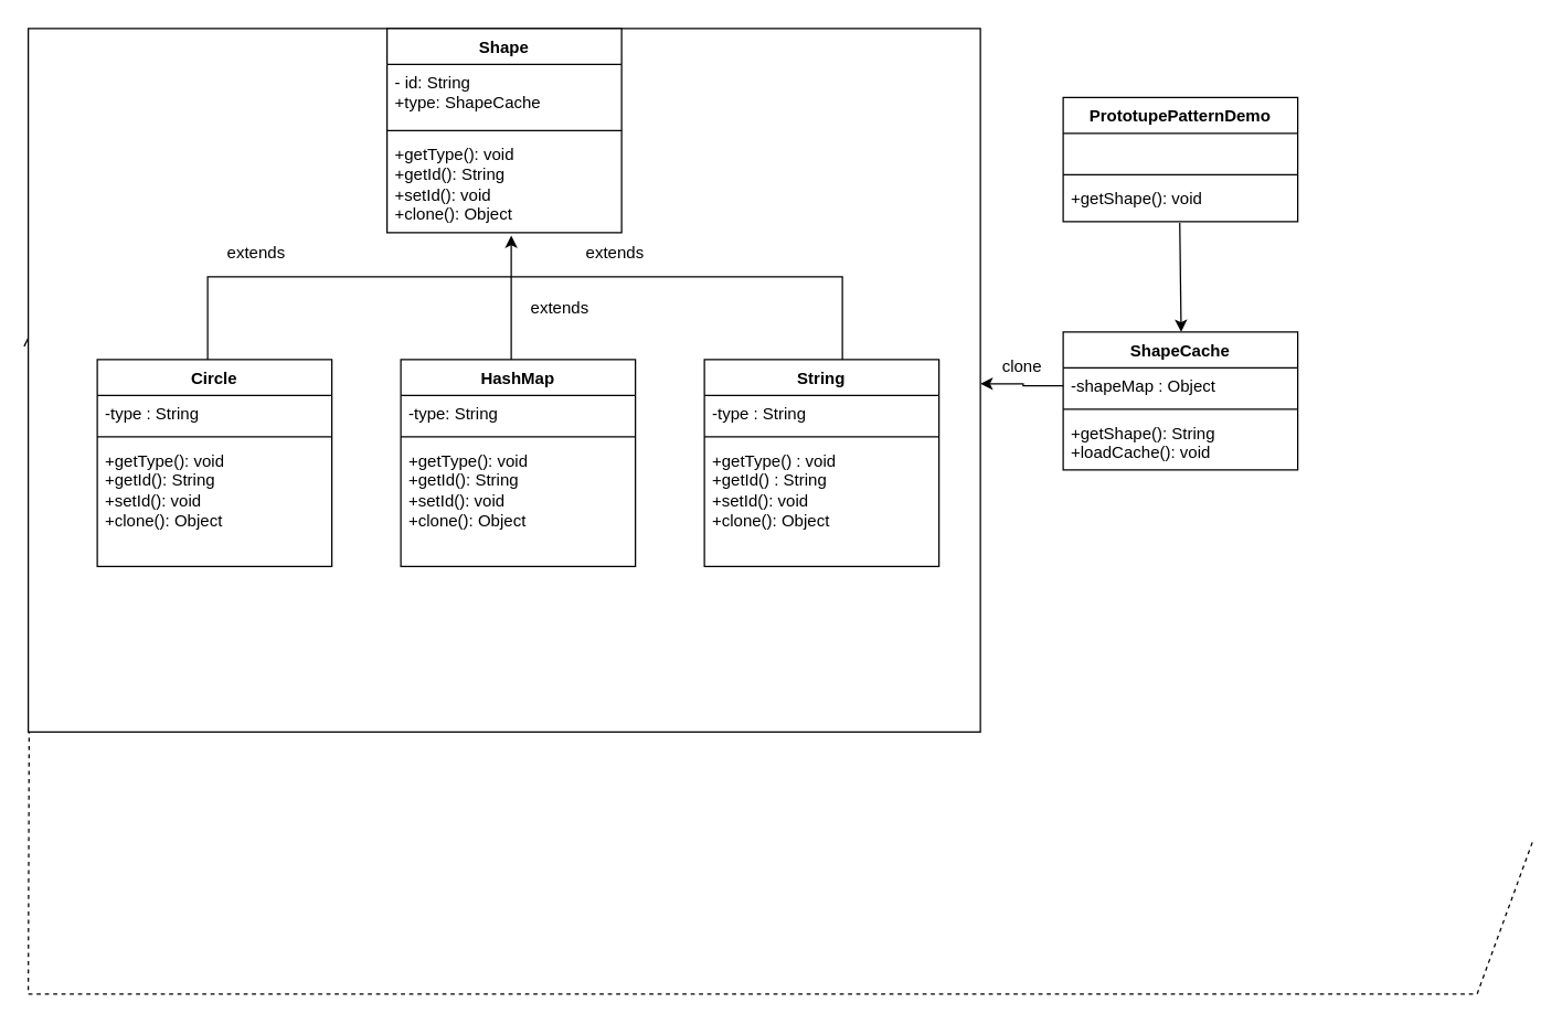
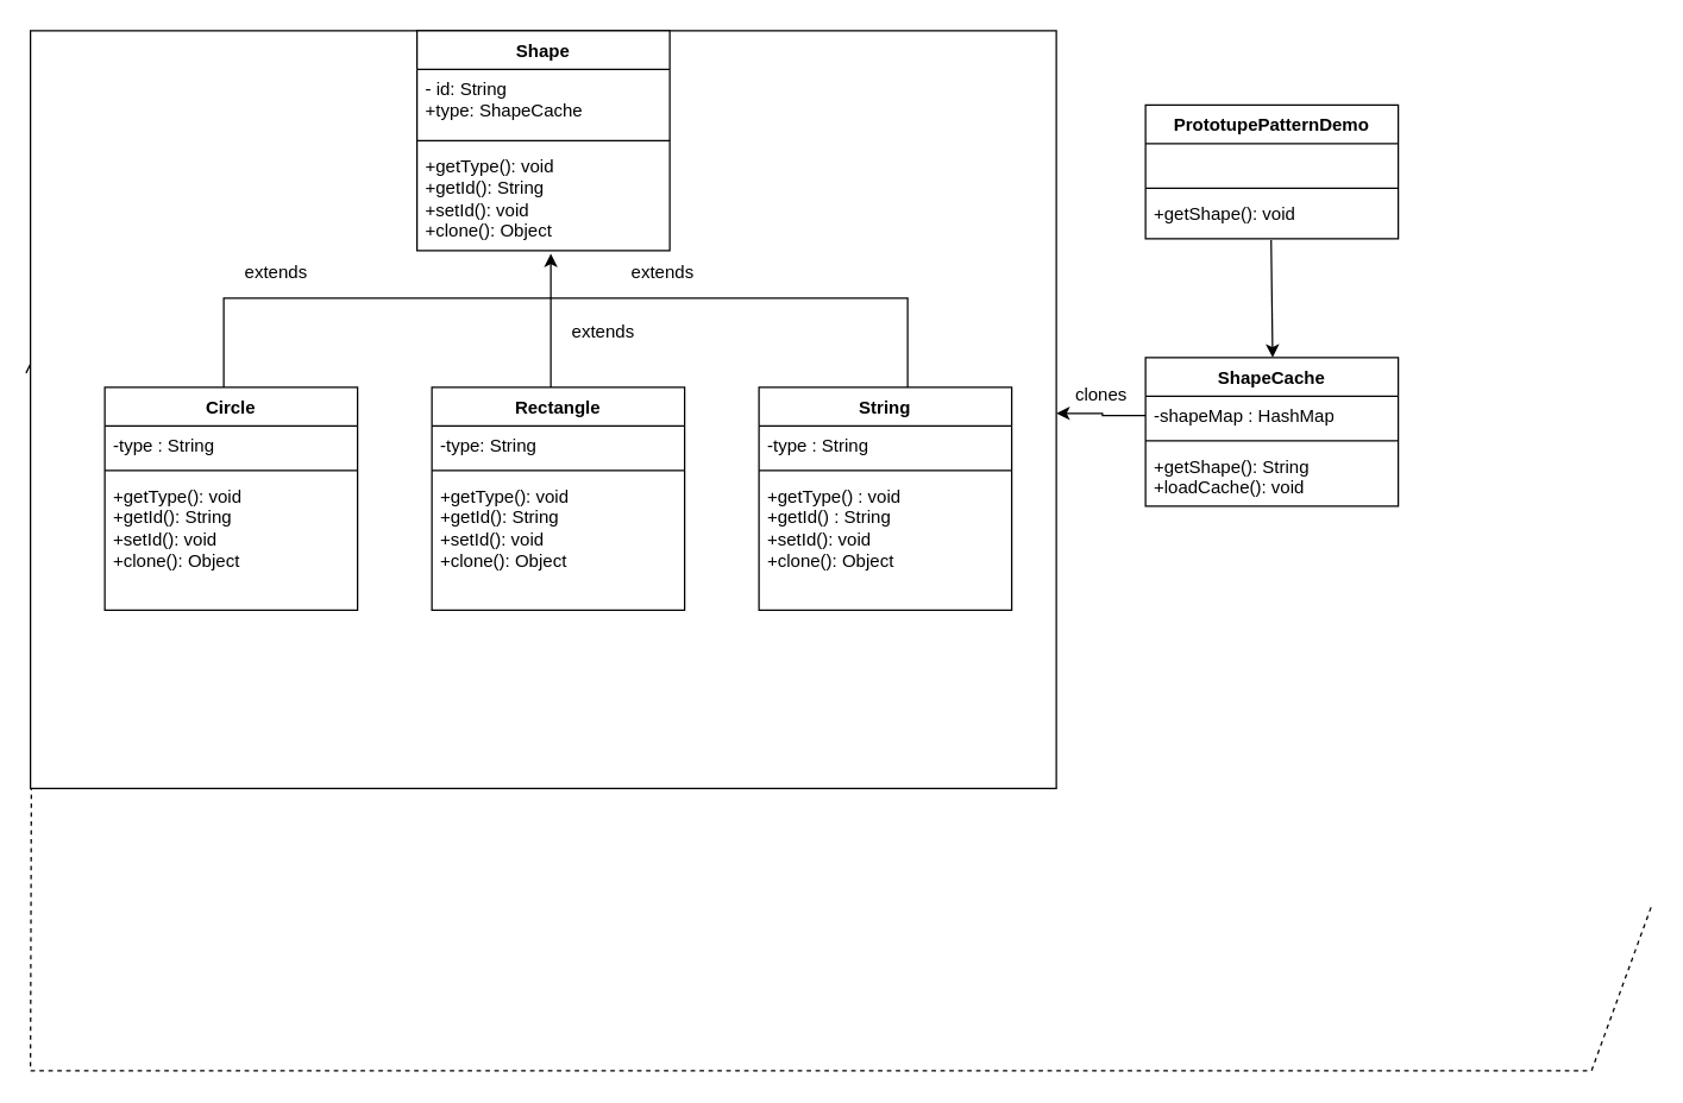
- <mxCell id="30" value="clone" style="text;html=1;align=center;verticalAlign=middle;resizable=0;points=[];autosize=1;strokeColor=none;fillColor=none;" vertex="1" parent="1"><mxGeometry x="710" y="250" width="60" height="30" as="geometry" /></mxCell>
+ <mxCell id="30" value="clones" style="text;html=1;align=center;verticalAlign=middle;resizable=0;points=[];autosize=1;strokeColor=none;fillColor=none;" vertex="1" parent="1"><mxGeometry x="710" y="250" width="60" height="30" as="geometry" /></mxCell>
- <mxCell id="12" value="HashMap" style="swimlane;align=center;verticalAlign=top;childLayout=stackLayout;horizontal=1;startSize=26;horizontalStack=0;resizeParent=1;resizeParentMax=0;resizeLast=0;collapsible=1;marginBottom=0;whiteSpace=wrap;html=1;" vertex="1" parent="1"><mxGeometry x="290" y="260" width="170" height="150" as="geometry"><mxRectangle x="130" y="130" width="100" height="30" as="alternateBounds" /></mxGeometry></mxCell>
+ <mxCell id="12" value="Rectangle" style="swimlane;align=center;verticalAlign=top;childLayout=stackLayout;horizontal=1;startSize=26;horizontalStack=0;resizeParent=1;resizeParentMax=0;resizeLast=0;collapsible=1;marginBottom=0;whiteSpace=wrap;html=1;" vertex="1" parent="1"><mxGeometry x="290" y="260" width="170" height="150" as="geometry"><mxRectangle x="130" y="130" width="100" height="30" as="alternateBounds" /></mxGeometry></mxCell>
- <mxCell id="25" value="-shapeMap : Object" style="text;strokeColor=none;fillColor=none;align=left;verticalAlign=top;spacingLeft=4;spacingRight=4;overflow=hidden;rotatable=0;points=[[0,0.5],[1,0.5]];portConstraint=eastwest;whiteSpace=wrap;html=1;" vertex="1" parent="24"><mxGeometry y="26" width="170" height="26" as="geometry" /></mxCell>
+ <mxCell id="25" value="-shapeMap : HashMap" style="text;strokeColor=none;fillColor=none;align=left;verticalAlign=top;spacingLeft=4;spacingRight=4;overflow=hidden;rotatable=0;points=[[0,0.5],[1,0.5]];portConstraint=eastwest;whiteSpace=wrap;html=1;" vertex="1" parent="24"><mxGeometry y="26" width="170" height="26" as="geometry" /></mxCell>
